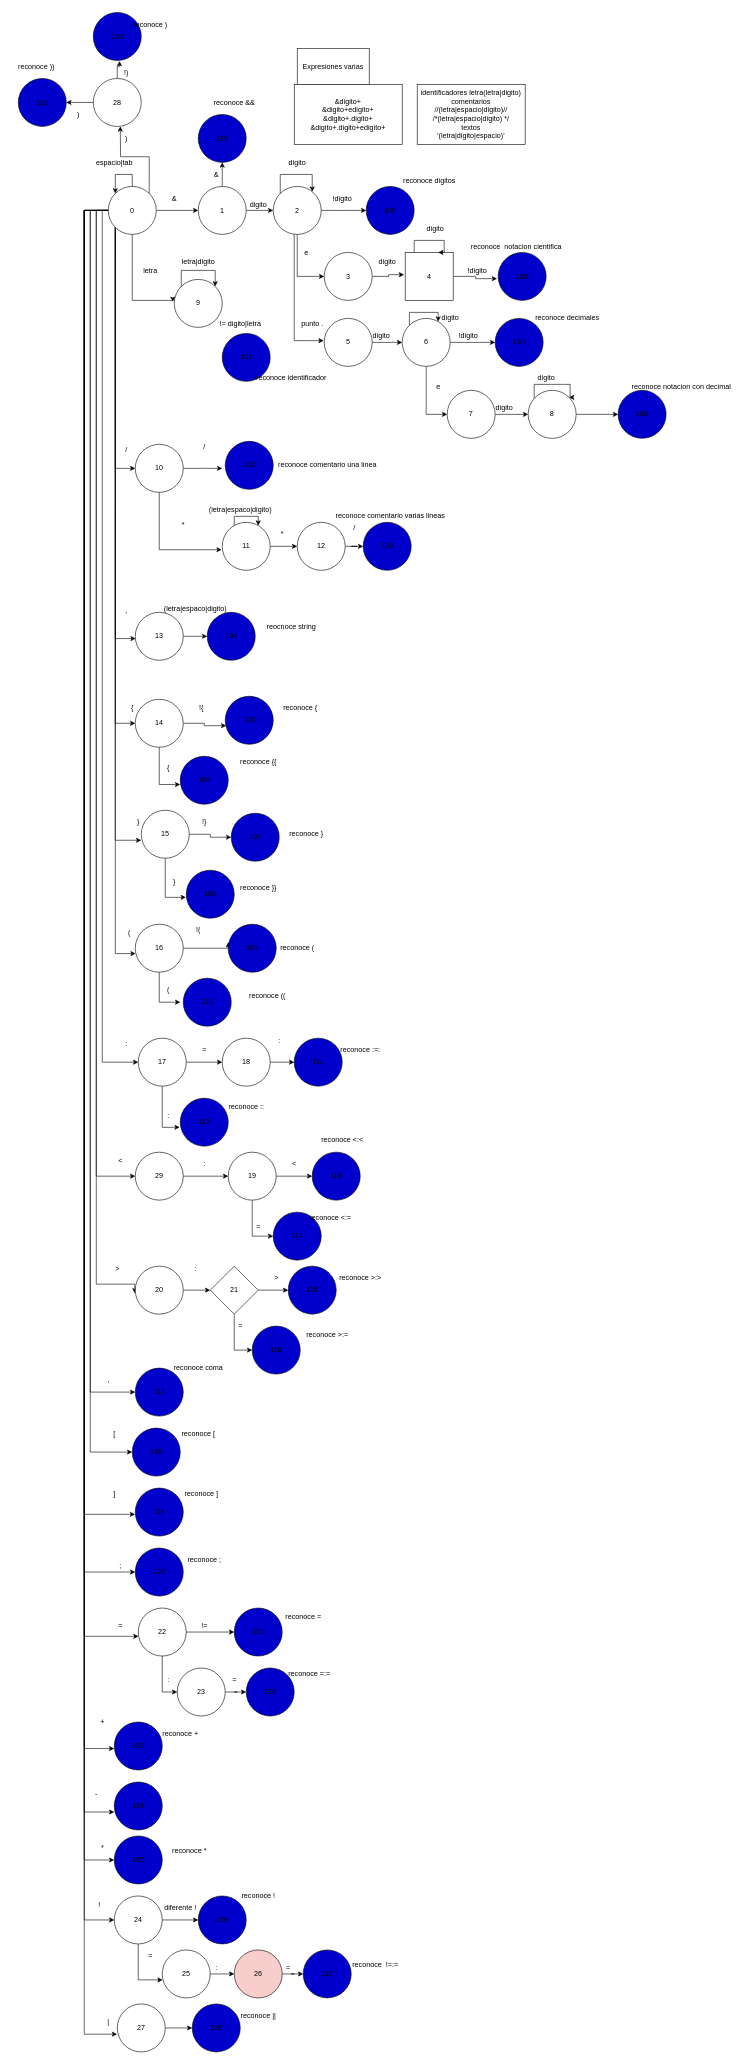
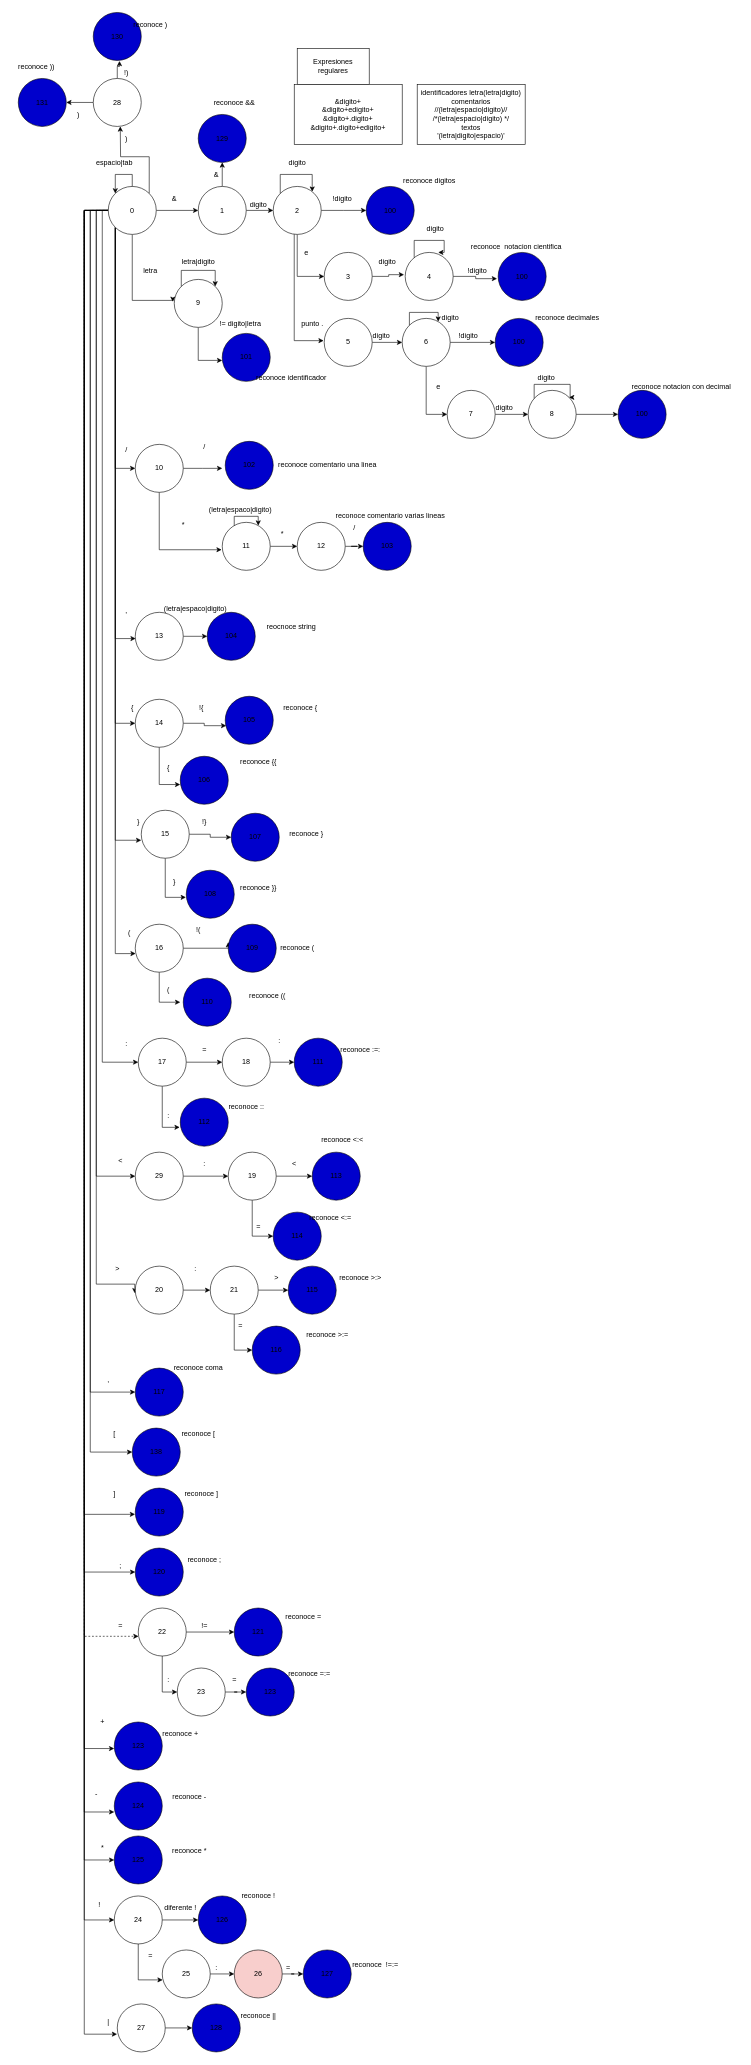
- <mxCell id="24" value="Expresiones varias" style="rounded=0;whiteSpace=wrap;html=1;" parent="1" vertex="1"><mxGeometry x="495" y="80" width="120" height="60" as="geometry" /></mxCell>
+ <mxCell id="24" value="Expresiones regulares" style="rounded=0;whiteSpace=wrap;html=1;" parent="1" vertex="1"><mxGeometry x="495" y="80" width="120" height="60" as="geometry" /></mxCell>
- <mxCell id="47" value="4" style="whiteSpace=wrap;html=1;aspect=fixed;rounded=0;" parent="1" vertex="1"><mxGeometry x="675" y="420" width="80" height="80" as="geometry" /></mxCell>
+ <mxCell id="47" value="4" style="ellipse;whiteSpace=wrap;html=1;aspect=fixed;" parent="1" vertex="1"><mxGeometry x="675" y="420" width="80" height="80" as="geometry" /></mxCell>
+ <mxCell id="76" style="edgeStyle=orthogonalEdgeStyle;rounded=0;orthogonalLoop=1;jettySize=auto;html=1;exitX=0.5;exitY=1;exitDx=0;exitDy=0;entryX=0;entryY=0.563;entryDx=0;entryDy=0;entryPerimeter=0;" parent="1" source="77" target="81" edge="1"><mxGeometry relative="1" as="geometry" /></mxCell>
- <mxCell id="168" value="21" style="rhombus;whiteSpace=wrap;html=1;aspect=fixed;" parent="1" vertex="1"><mxGeometry x="350" y="2110" width="80" height="80" as="geometry" /></mxCell>
+ <mxCell id="168" value="21" style="ellipse;whiteSpace=wrap;html=1;aspect=fixed;" parent="1" vertex="1"><mxGeometry x="350" y="2110" width="80" height="80" as="geometry" /></mxCell>
- <mxCell id="16" style="edgeStyle=orthogonalEdgeStyle;rounded=0;orthogonalLoop=1;jettySize=auto;html=1;entryX=0.005;entryY=0.589;entryDx=0;entryDy=0;entryPerimeter=0;" parent="1" source="23" target="190" edge="1"><mxGeometry relative="1" as="geometry"><Array as="points"><mxPoint x="140" y="350" /><mxPoint x="140" y="2727" /></Array></mxGeometry></mxCell>
+ <mxCell id="16" style="edgeStyle=orthogonalEdgeStyle;rounded=0;orthogonalLoop=1;jettySize=auto;html=1;entryX=0.005;entryY=0.589;entryDx=0;entryDy=0;entryPerimeter=0;dashed=1;" parent="1" source="23" target="190" edge="1"><mxGeometry relative="1" as="geometry"><Array as="points"><mxPoint x="140" y="350" /><mxPoint x="140" y="2727" /></Array></mxGeometry></mxCell>
+ <mxCell id="204" value="reconoce -" style="text;html=1;align=center;verticalAlign=middle;resizable=0;points=[];autosize=1;strokeColor=none;fillColor=none;" parent="1" vertex="1"><mxGeometry x="275" y="2980" width="80" height="30" as="geometry" /></mxCell>
